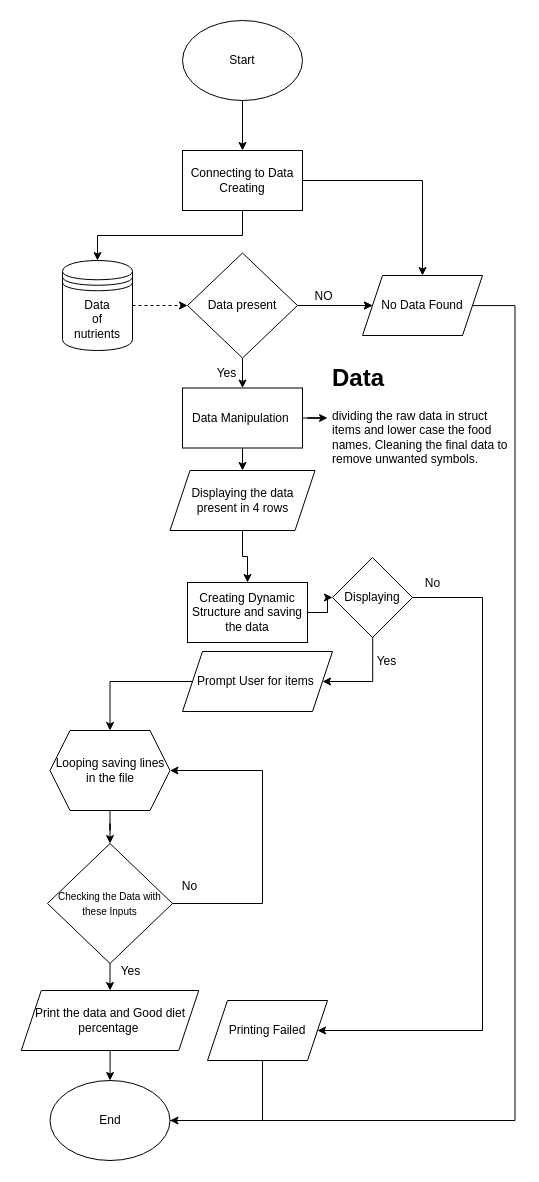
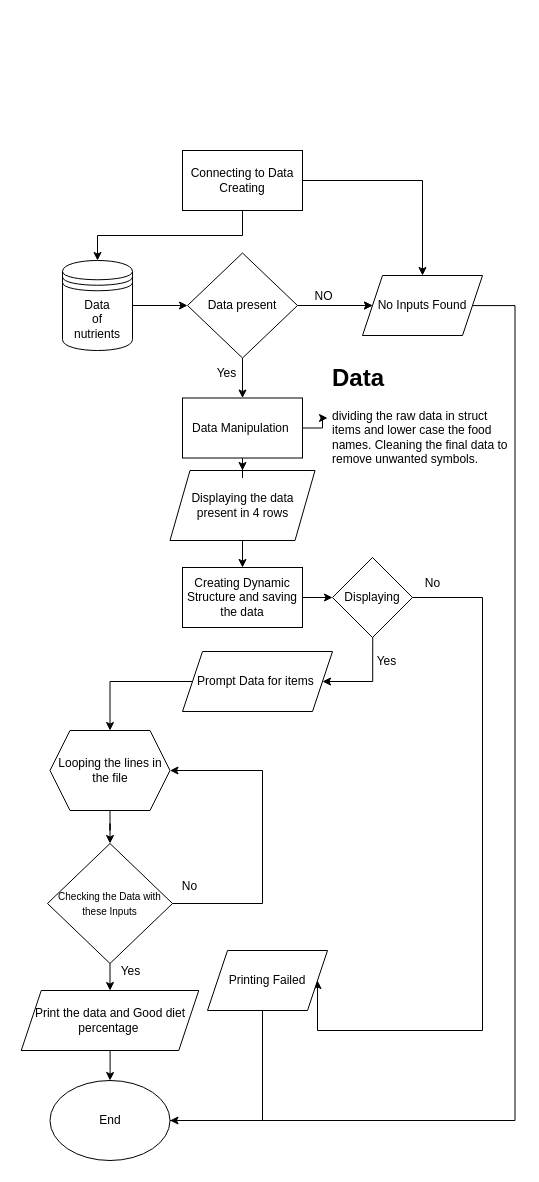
- <mxCell id="3" value="Start" style="ellipse;whiteSpace=wrap;html=1;" parent="1" vertex="1"><mxGeometry x="182" y="20" width="120" height="80" as="geometry" /></mxCell>
- <mxCell id="2" style="edgeStyle=orthogonalEdgeStyle;rounded=0;orthogonalLoop=1;jettySize=auto;html=1;exitX=0.5;exitY=1;exitDx=0;exitDy=0;" parent="1" source="3" target="6" edge="1"><mxGeometry relative="1" as="geometry" /></mxCell>
- <mxCell id="7" style="edgeStyle=orthogonalEdgeStyle;rounded=0;orthogonalLoop=1;jettySize=auto;html=1;entryX=0;entryY=0.5;entryDx=0;entryDy=0;dashed=1;" parent="1" source="8" target="12" edge="1"><mxGeometry relative="1" as="geometry" /></mxCell>
+ <mxCell id="7" style="edgeStyle=orthogonalEdgeStyle;rounded=0;orthogonalLoop=1;jettySize=auto;html=1;entryX=0;entryY=0.5;entryDx=0;entryDy=0;" parent="1" source="8" target="12" edge="1"><mxGeometry relative="1" as="geometry" /></mxCell>
- <mxCell id="14" value="No Data Found" style="shape=parallelogram;perimeter=parallelogramPerimeter;whiteSpace=wrap;html=1;fixedSize=1;" parent="1" vertex="1"><mxGeometry x="362" y="275" width="120" height="60" as="geometry" /></mxCell>
+ <mxCell id="14" value="No Inputs Found" style="shape=parallelogram;perimeter=parallelogramPerimeter;whiteSpace=wrap;html=1;fixedSize=1;" parent="1" vertex="1"><mxGeometry x="362" y="275" width="120" height="60" as="geometry" /></mxCell>
- <mxCell id="21" value="Data Manipulation&amp;nbsp;" style="rounded=0;whiteSpace=wrap;html=1;" parent="1" vertex="1"><mxGeometry x="182" y="387.5" width="120" height="60" as="geometry" /></mxCell>
+ <mxCell id="21" value="Data Manipulation&amp;nbsp;" style="rounded=0;whiteSpace=wrap;html=1;" parent="1" vertex="1"><mxGeometry x="182" y="397.5" width="120" height="60" as="geometry" /></mxCell>
- <mxCell id="16" value="Displaying the data present in 4 rows" style="shape=parallelogram;perimeter=parallelogramPerimeter;whiteSpace=wrap;html=1;fixedSize=1;" parent="1" vertex="1"><mxGeometry x="169.5" y="470" width="145" height="60" as="geometry" /></mxCell>
+ <mxCell id="16" value="Displaying the data present in 4 rows" style="shape=parallelogram;perimeter=parallelogramPerimeter;whiteSpace=wrap;html=1;fixedSize=1;" parent="1" vertex="1"><mxGeometry x="169.5" y="470" width="145" height="70" as="geometry" /></mxCell>
- <mxCell id="27" value="Creating Dynamic Structure and saving the data" style="rounded=0;whiteSpace=wrap;html=1;" vertex="1" parent="1"><mxGeometry x="187" y="582" width="120" height="60" as="geometry" /></mxCell>
+ <mxCell id="27" value="Creating Dynamic Structure and saving the data" style="rounded=0;whiteSpace=wrap;html=1;" vertex="1" parent="1"><mxGeometry x="182" y="567" width="120" height="60" as="geometry" /></mxCell>
- <mxCell id="24" value="Prompt User for items&amp;nbsp;" style="shape=parallelogram;perimeter=parallelogramPerimeter;whiteSpace=wrap;html=1;fixedSize=1;" vertex="1" parent="1"><mxGeometry x="182" y="651" width="150" height="60" as="geometry" /></mxCell>
+ <mxCell id="24" value="Prompt Data for items&amp;nbsp;" style="shape=parallelogram;perimeter=parallelogramPerimeter;whiteSpace=wrap;html=1;fixedSize=1;" vertex="1" parent="1"><mxGeometry x="182" y="651" width="150" height="60" as="geometry" /></mxCell>
- <mxCell id="35" value="Looping saving lines in the file" style="shape=hexagon;perimeter=hexagonPerimeter2;whiteSpace=wrap;html=1;fixedSize=1;" vertex="1" parent="1"><mxGeometry x="49.5" y="730" width="120" height="80" as="geometry" /></mxCell>
+ <mxCell id="35" value="Looping the lines in the file" style="shape=hexagon;perimeter=hexagonPerimeter2;whiteSpace=wrap;html=1;fixedSize=1;" vertex="1" parent="1"><mxGeometry x="49.5" y="730" width="120" height="80" as="geometry" /></mxCell>
- <mxCell id="42" value="Printing Failed" style="shape=parallelogram;perimeter=parallelogramPerimeter;whiteSpace=wrap;html=1;fixedSize=1;" vertex="1" parent="1"><mxGeometry x="207" y="1000" width="120" height="60" as="geometry" /></mxCell>
+ <mxCell id="42" value="Printing Failed" style="shape=parallelogram;perimeter=parallelogramPerimeter;whiteSpace=wrap;html=1;fixedSize=1;" vertex="1" parent="1"><mxGeometry x="207" y="950" width="120" height="60" as="geometry" /></mxCell>
